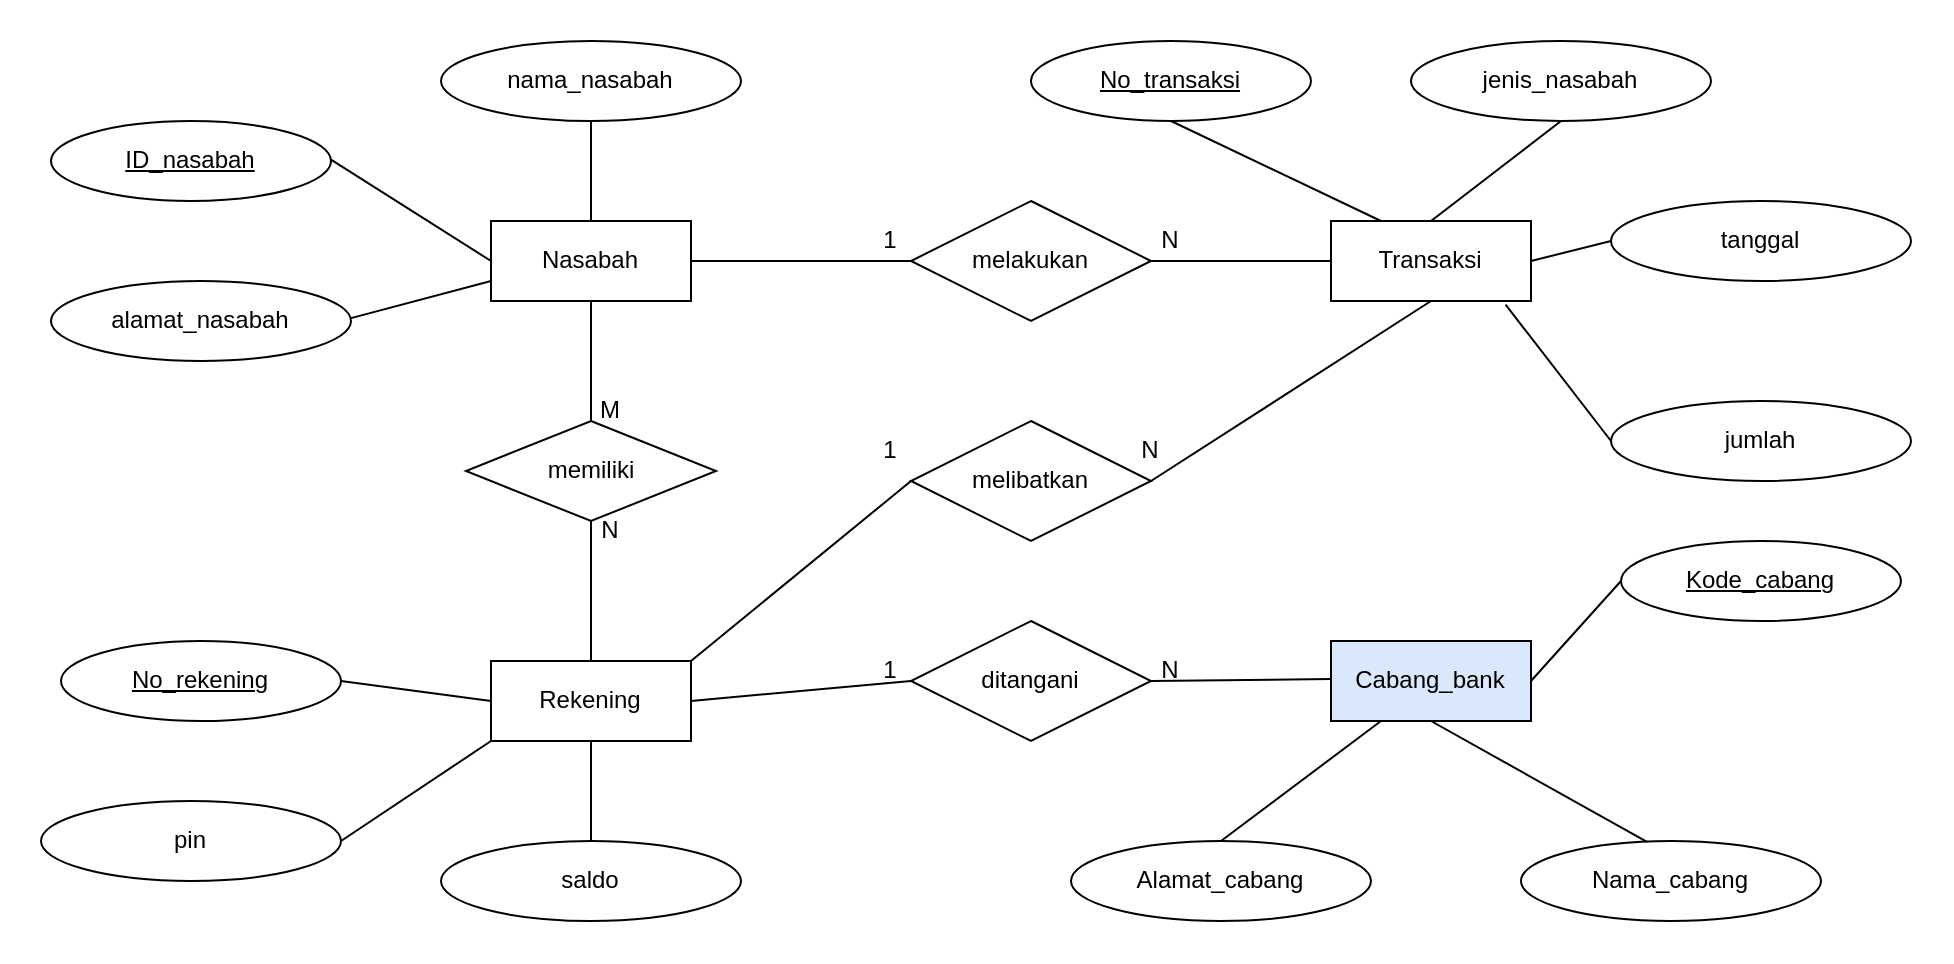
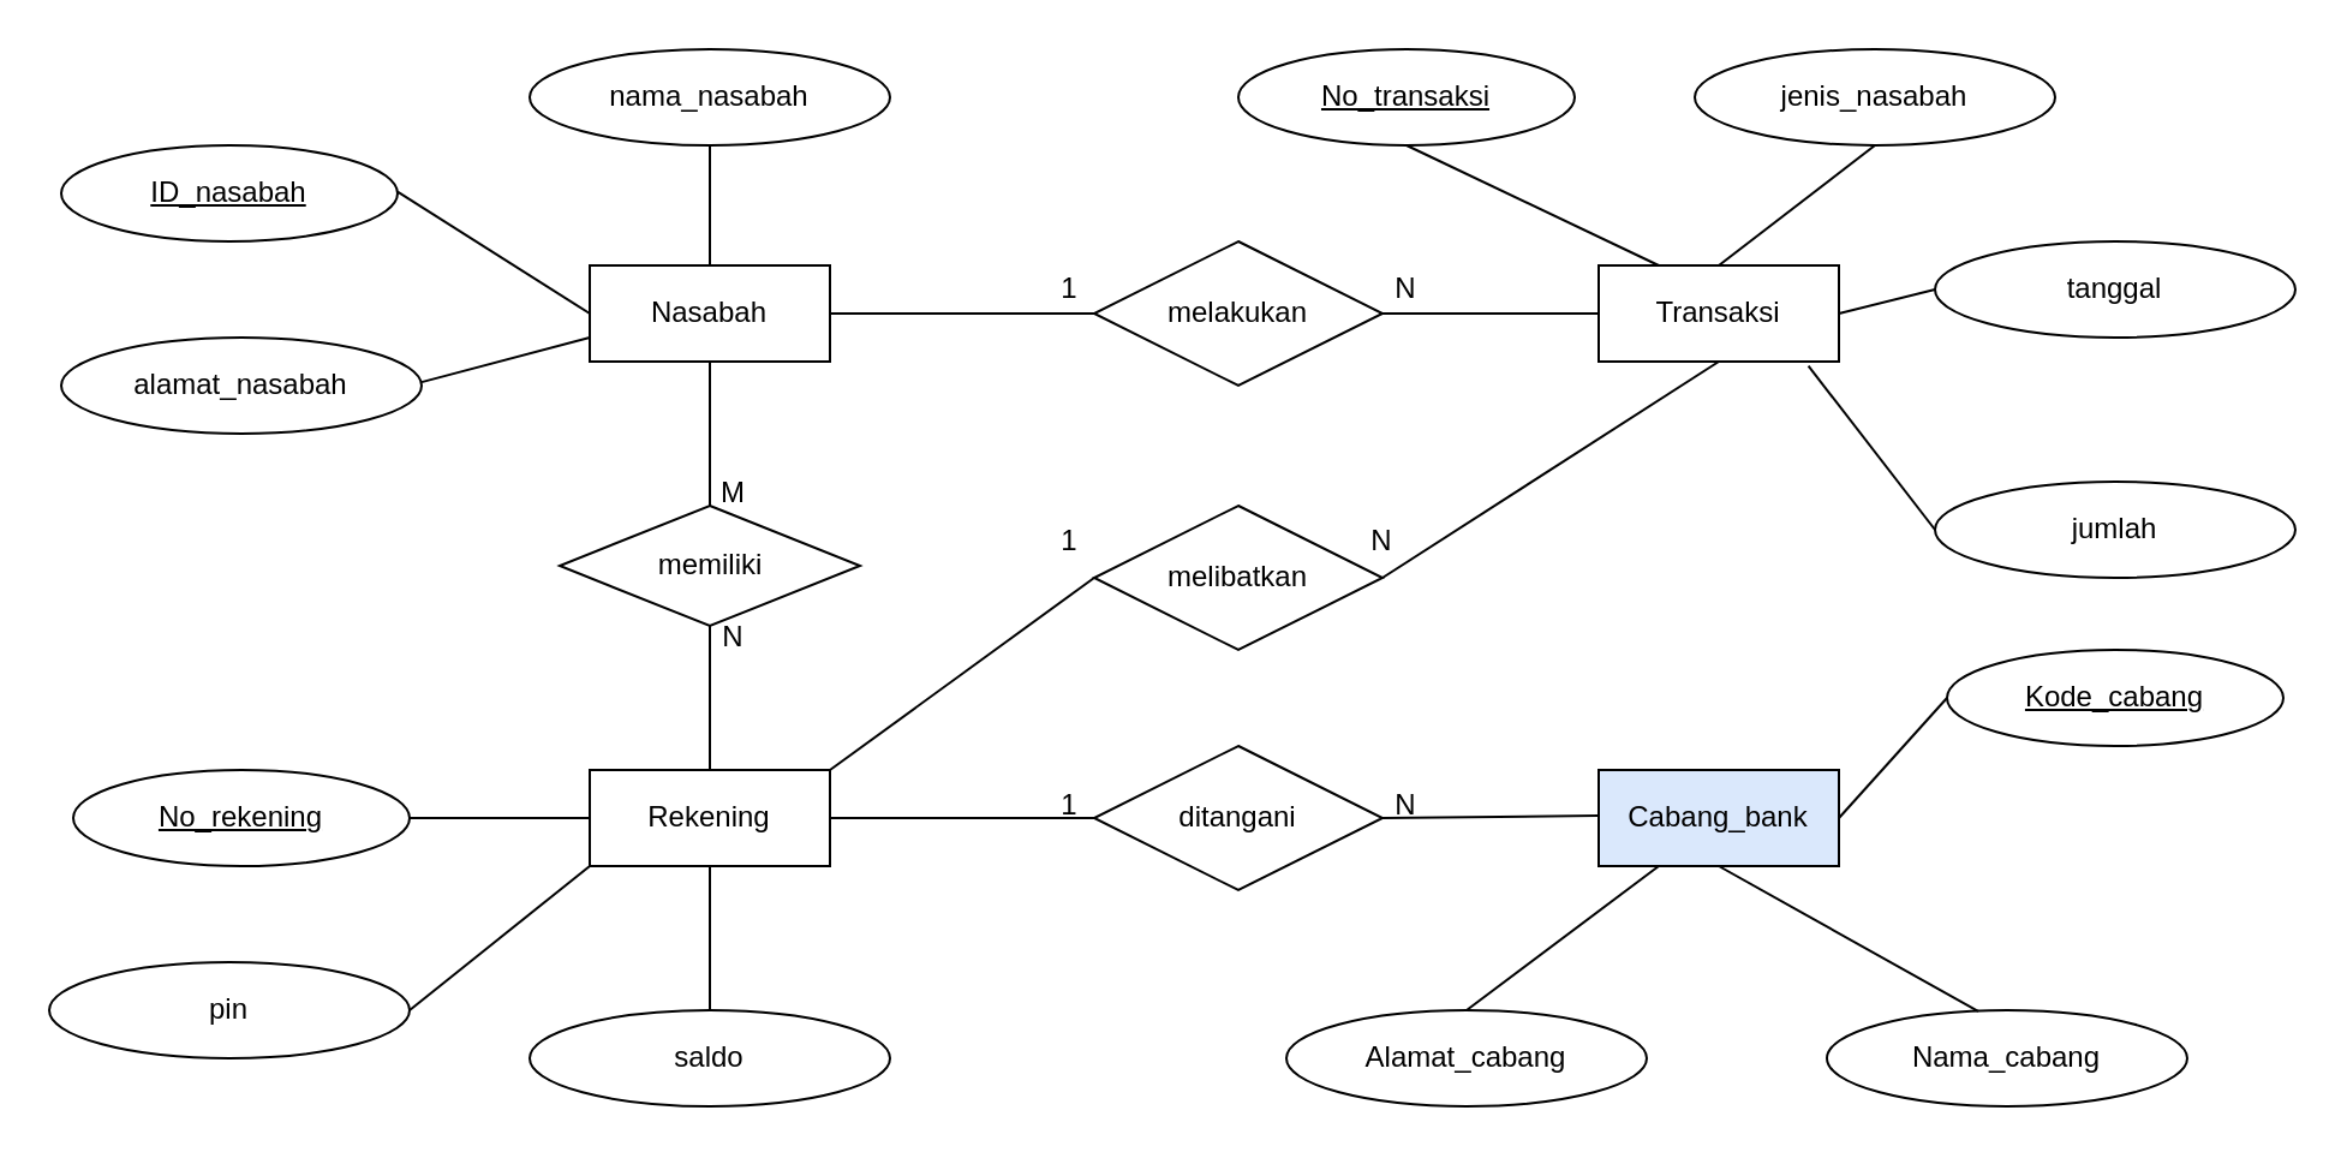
- <mxCell id="8" value="Rekening" style="whiteSpace=wrap;html=1;align=center;" vertex="1" parent="1"><mxGeometry x="245" y="330" width="100" height="40" as="geometry" /></mxCell>
+ <mxCell id="8" value="Rekening" style="whiteSpace=wrap;html=1;align=center;" vertex="1" parent="1"><mxGeometry x="245" y="320" width="100" height="40" as="geometry" /></mxCell>
